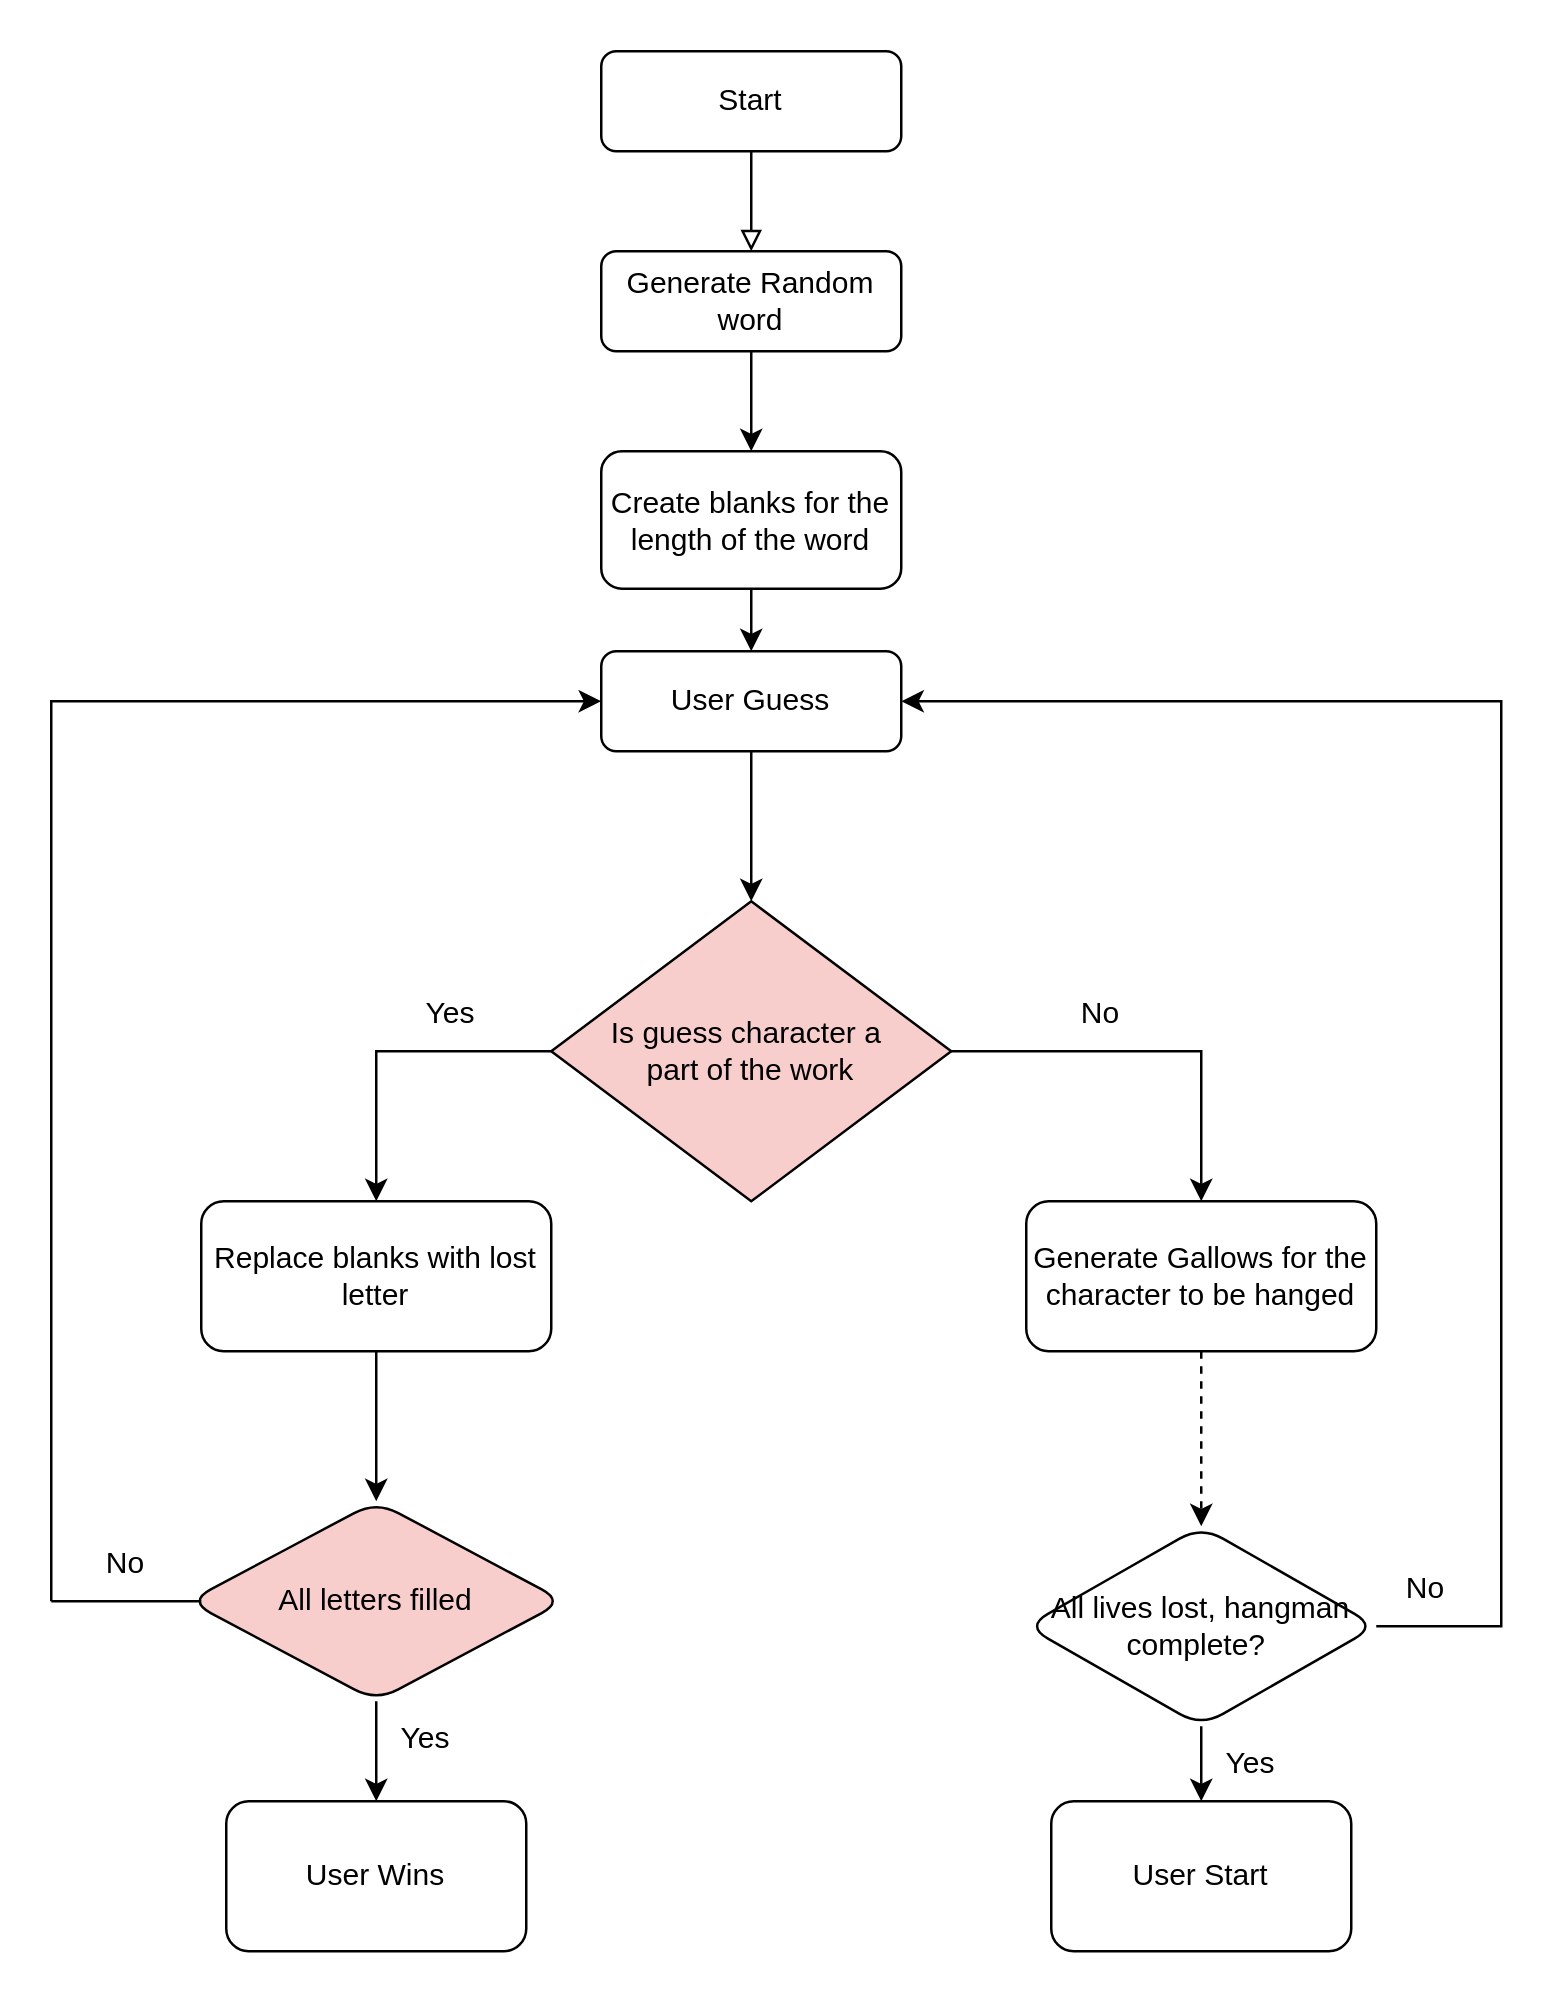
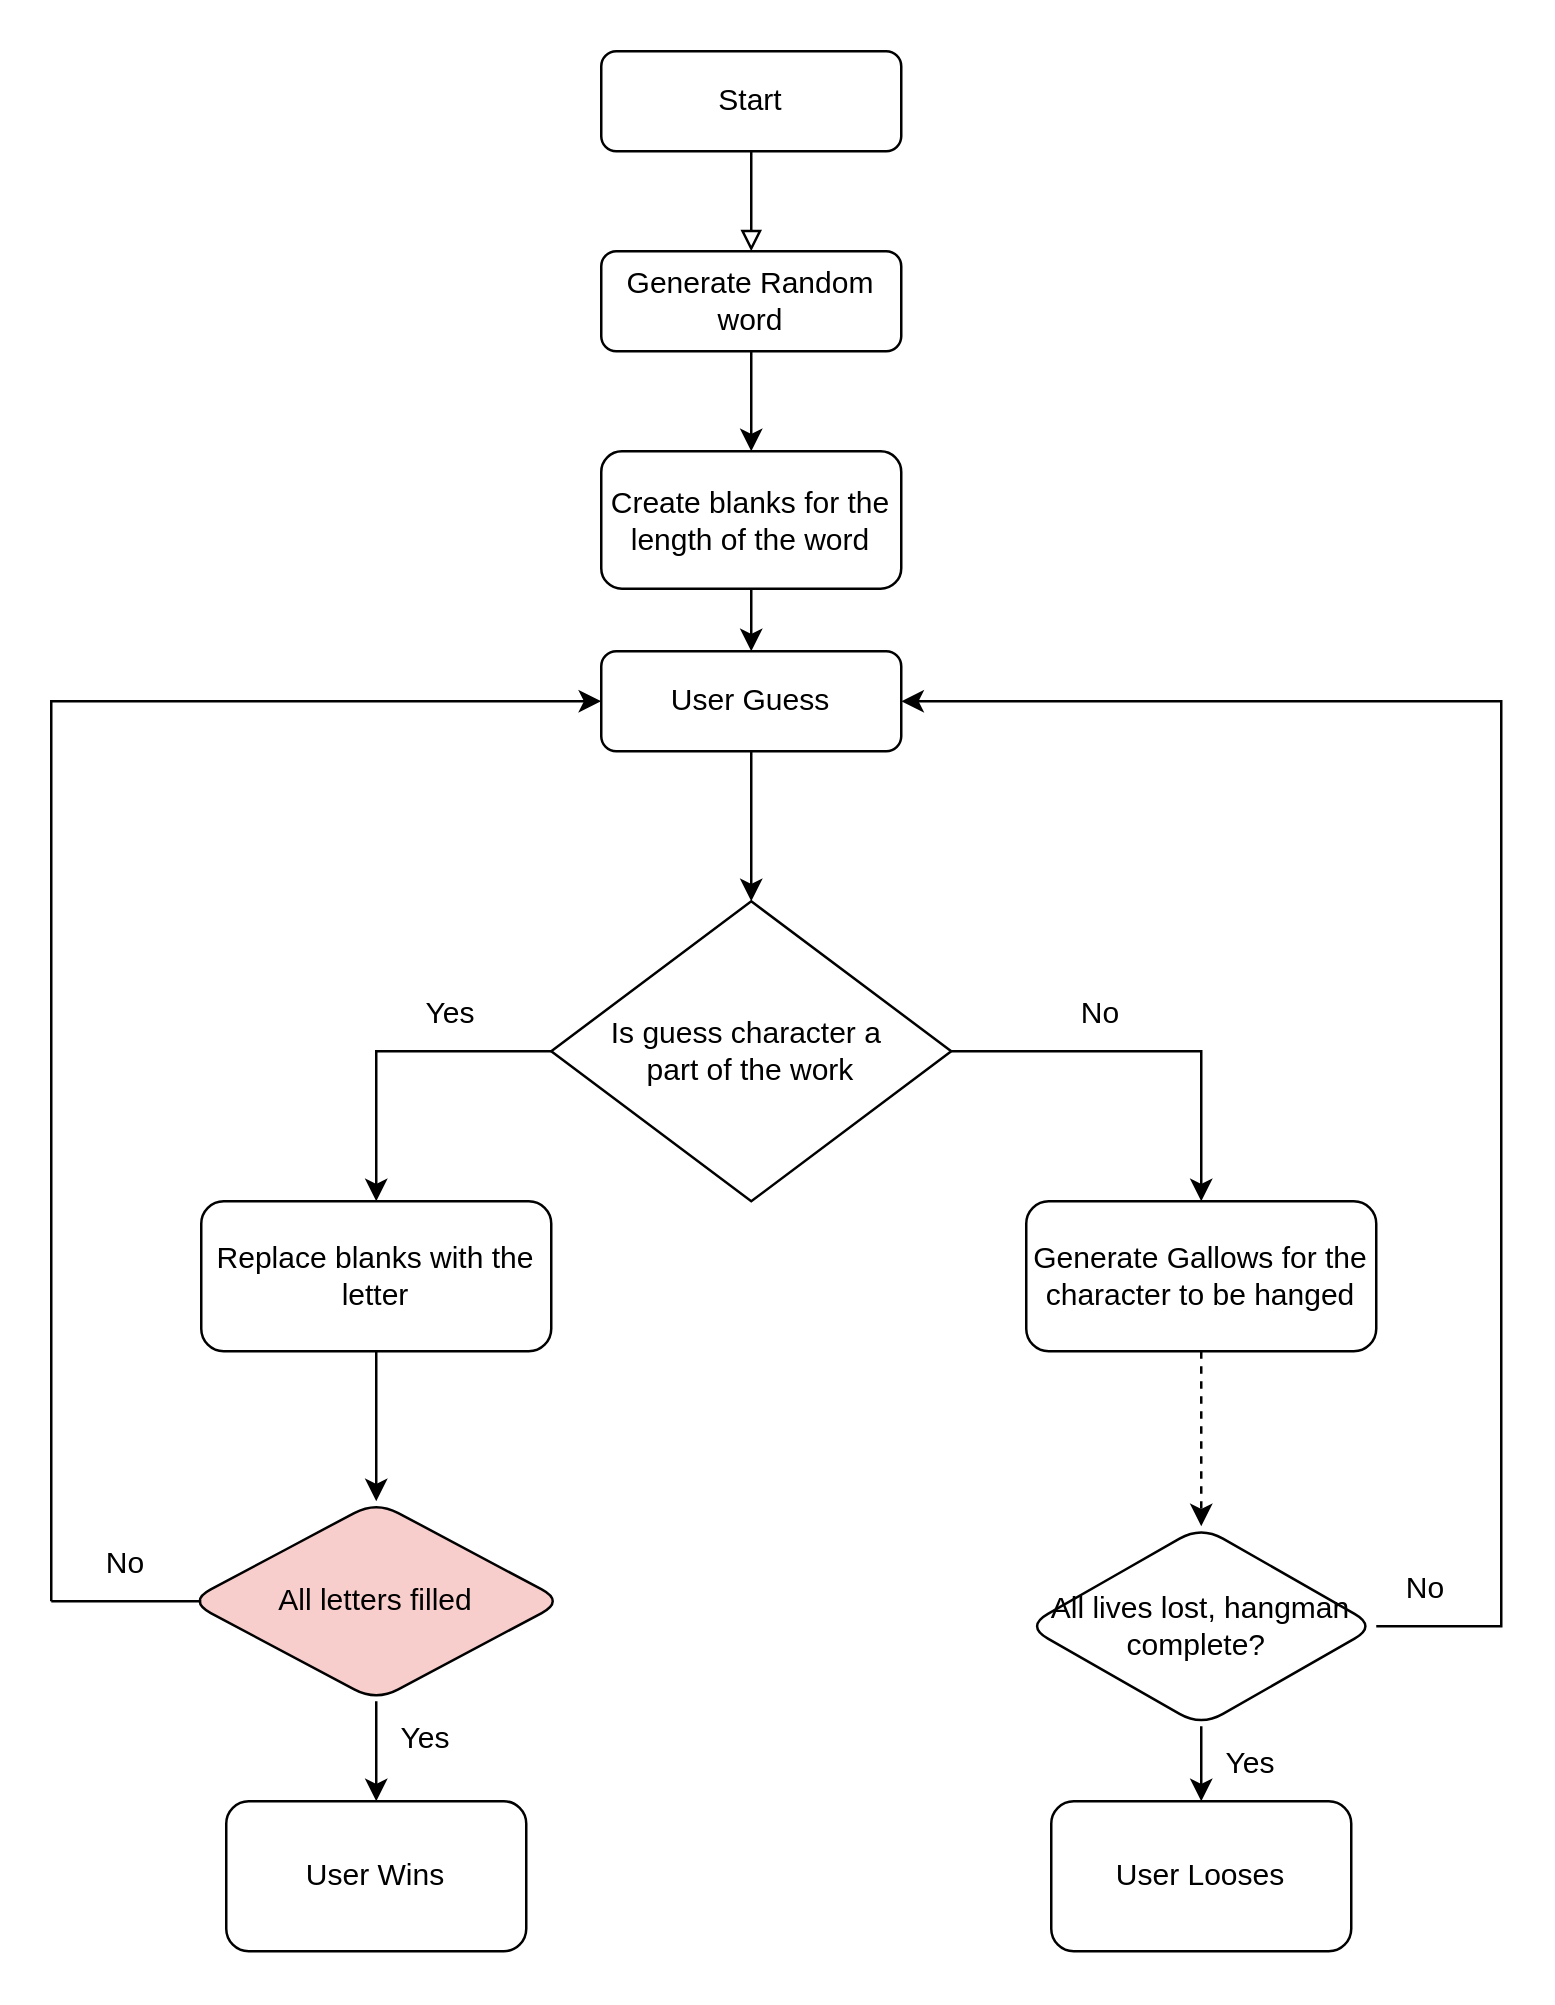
- <mxCell id="11" value="Is guess character a&amp;nbsp;&lt;br&gt;part of the work" style="rhombus;whiteSpace=wrap;html=1;fillColor=#f8cecc;" vertex="1" parent="1"><mxGeometry x="220" y="360" width="160" height="120" as="geometry" /></mxCell>
+ <mxCell id="11" value="Is guess character a&amp;nbsp;&lt;br&gt;part of the work" style="rhombus;whiteSpace=wrap;html=1;" vertex="1" parent="1"><mxGeometry x="220" y="360" width="160" height="120" as="geometry" /></mxCell>
- <mxCell id="13" value="Replace blanks with lost letter" style="rounded=1;whiteSpace=wrap;html=1;" vertex="1" parent="1"><mxGeometry x="80" y="480" width="140" height="60" as="geometry" /></mxCell>
+ <mxCell id="13" value="Replace blanks with the letter" style="rounded=1;whiteSpace=wrap;html=1;" vertex="1" parent="1"><mxGeometry x="80" y="480" width="140" height="60" as="geometry" /></mxCell>
- <mxCell id="30" value="User Start" style="rounded=1;whiteSpace=wrap;html=1;" vertex="1" parent="1"><mxGeometry x="420" y="720" width="120" height="60" as="geometry" /></mxCell>
+ <mxCell id="30" value="User Looses" style="rounded=1;whiteSpace=wrap;html=1;" vertex="1" parent="1"><mxGeometry x="420" y="720" width="120" height="60" as="geometry" /></mxCell>
